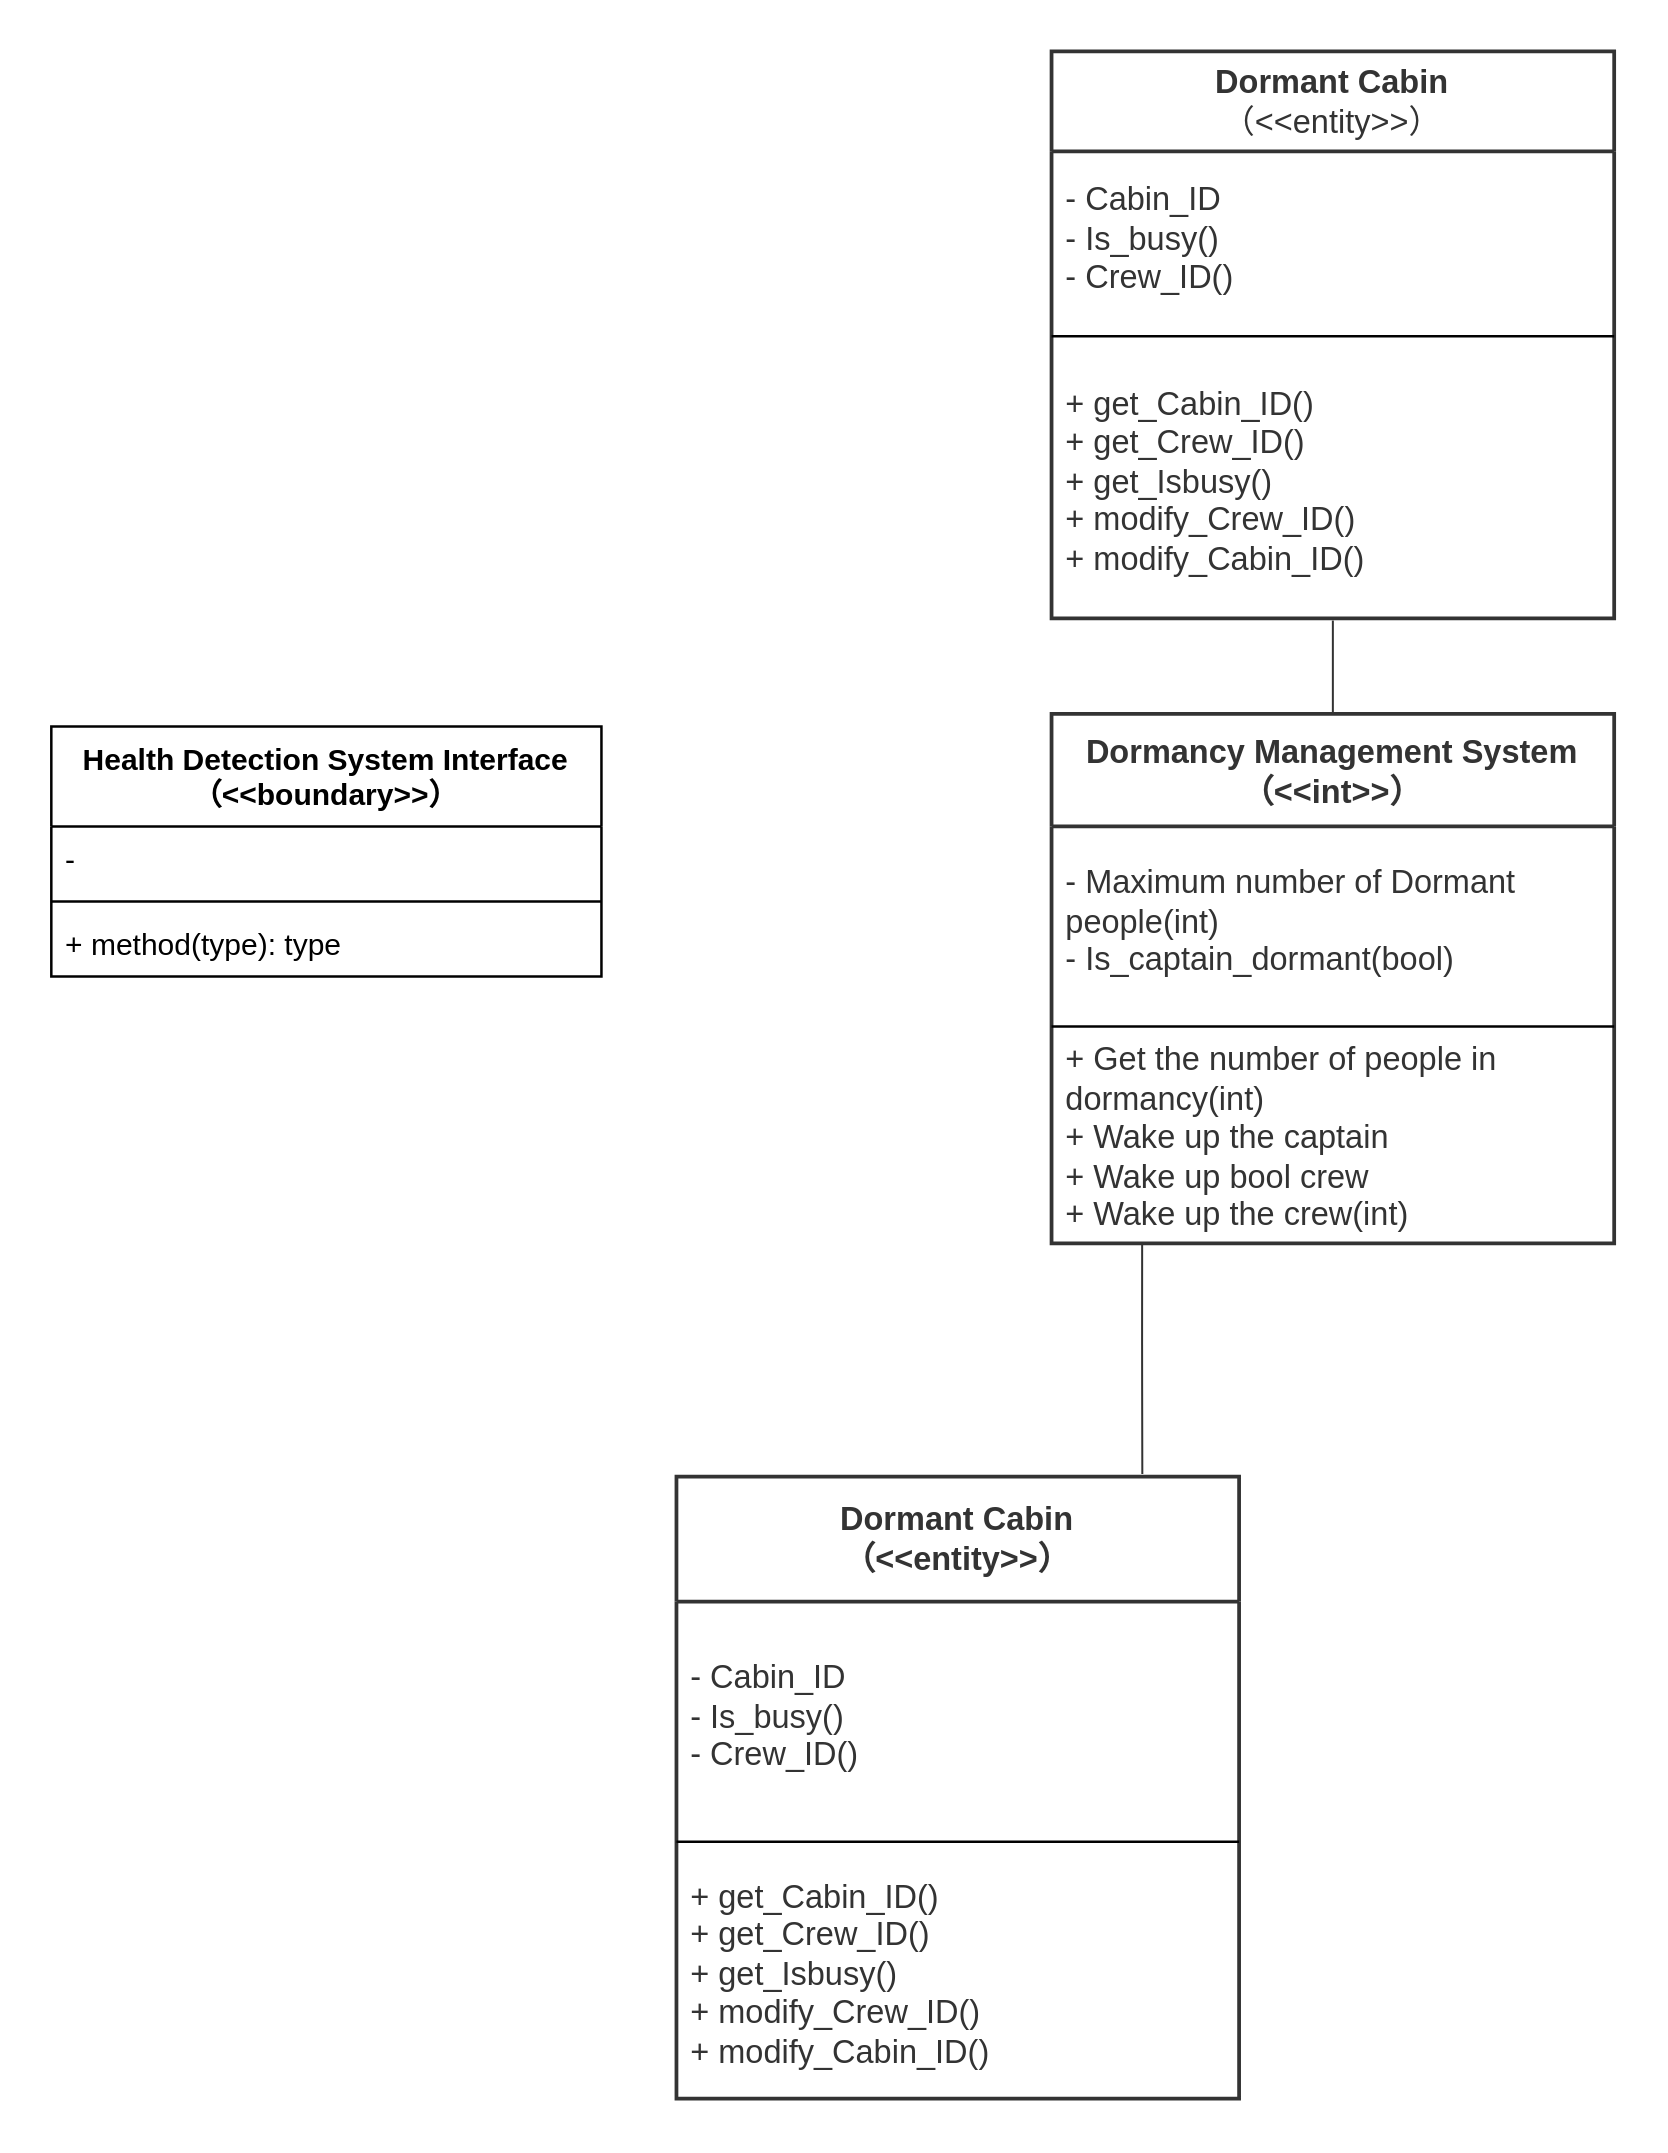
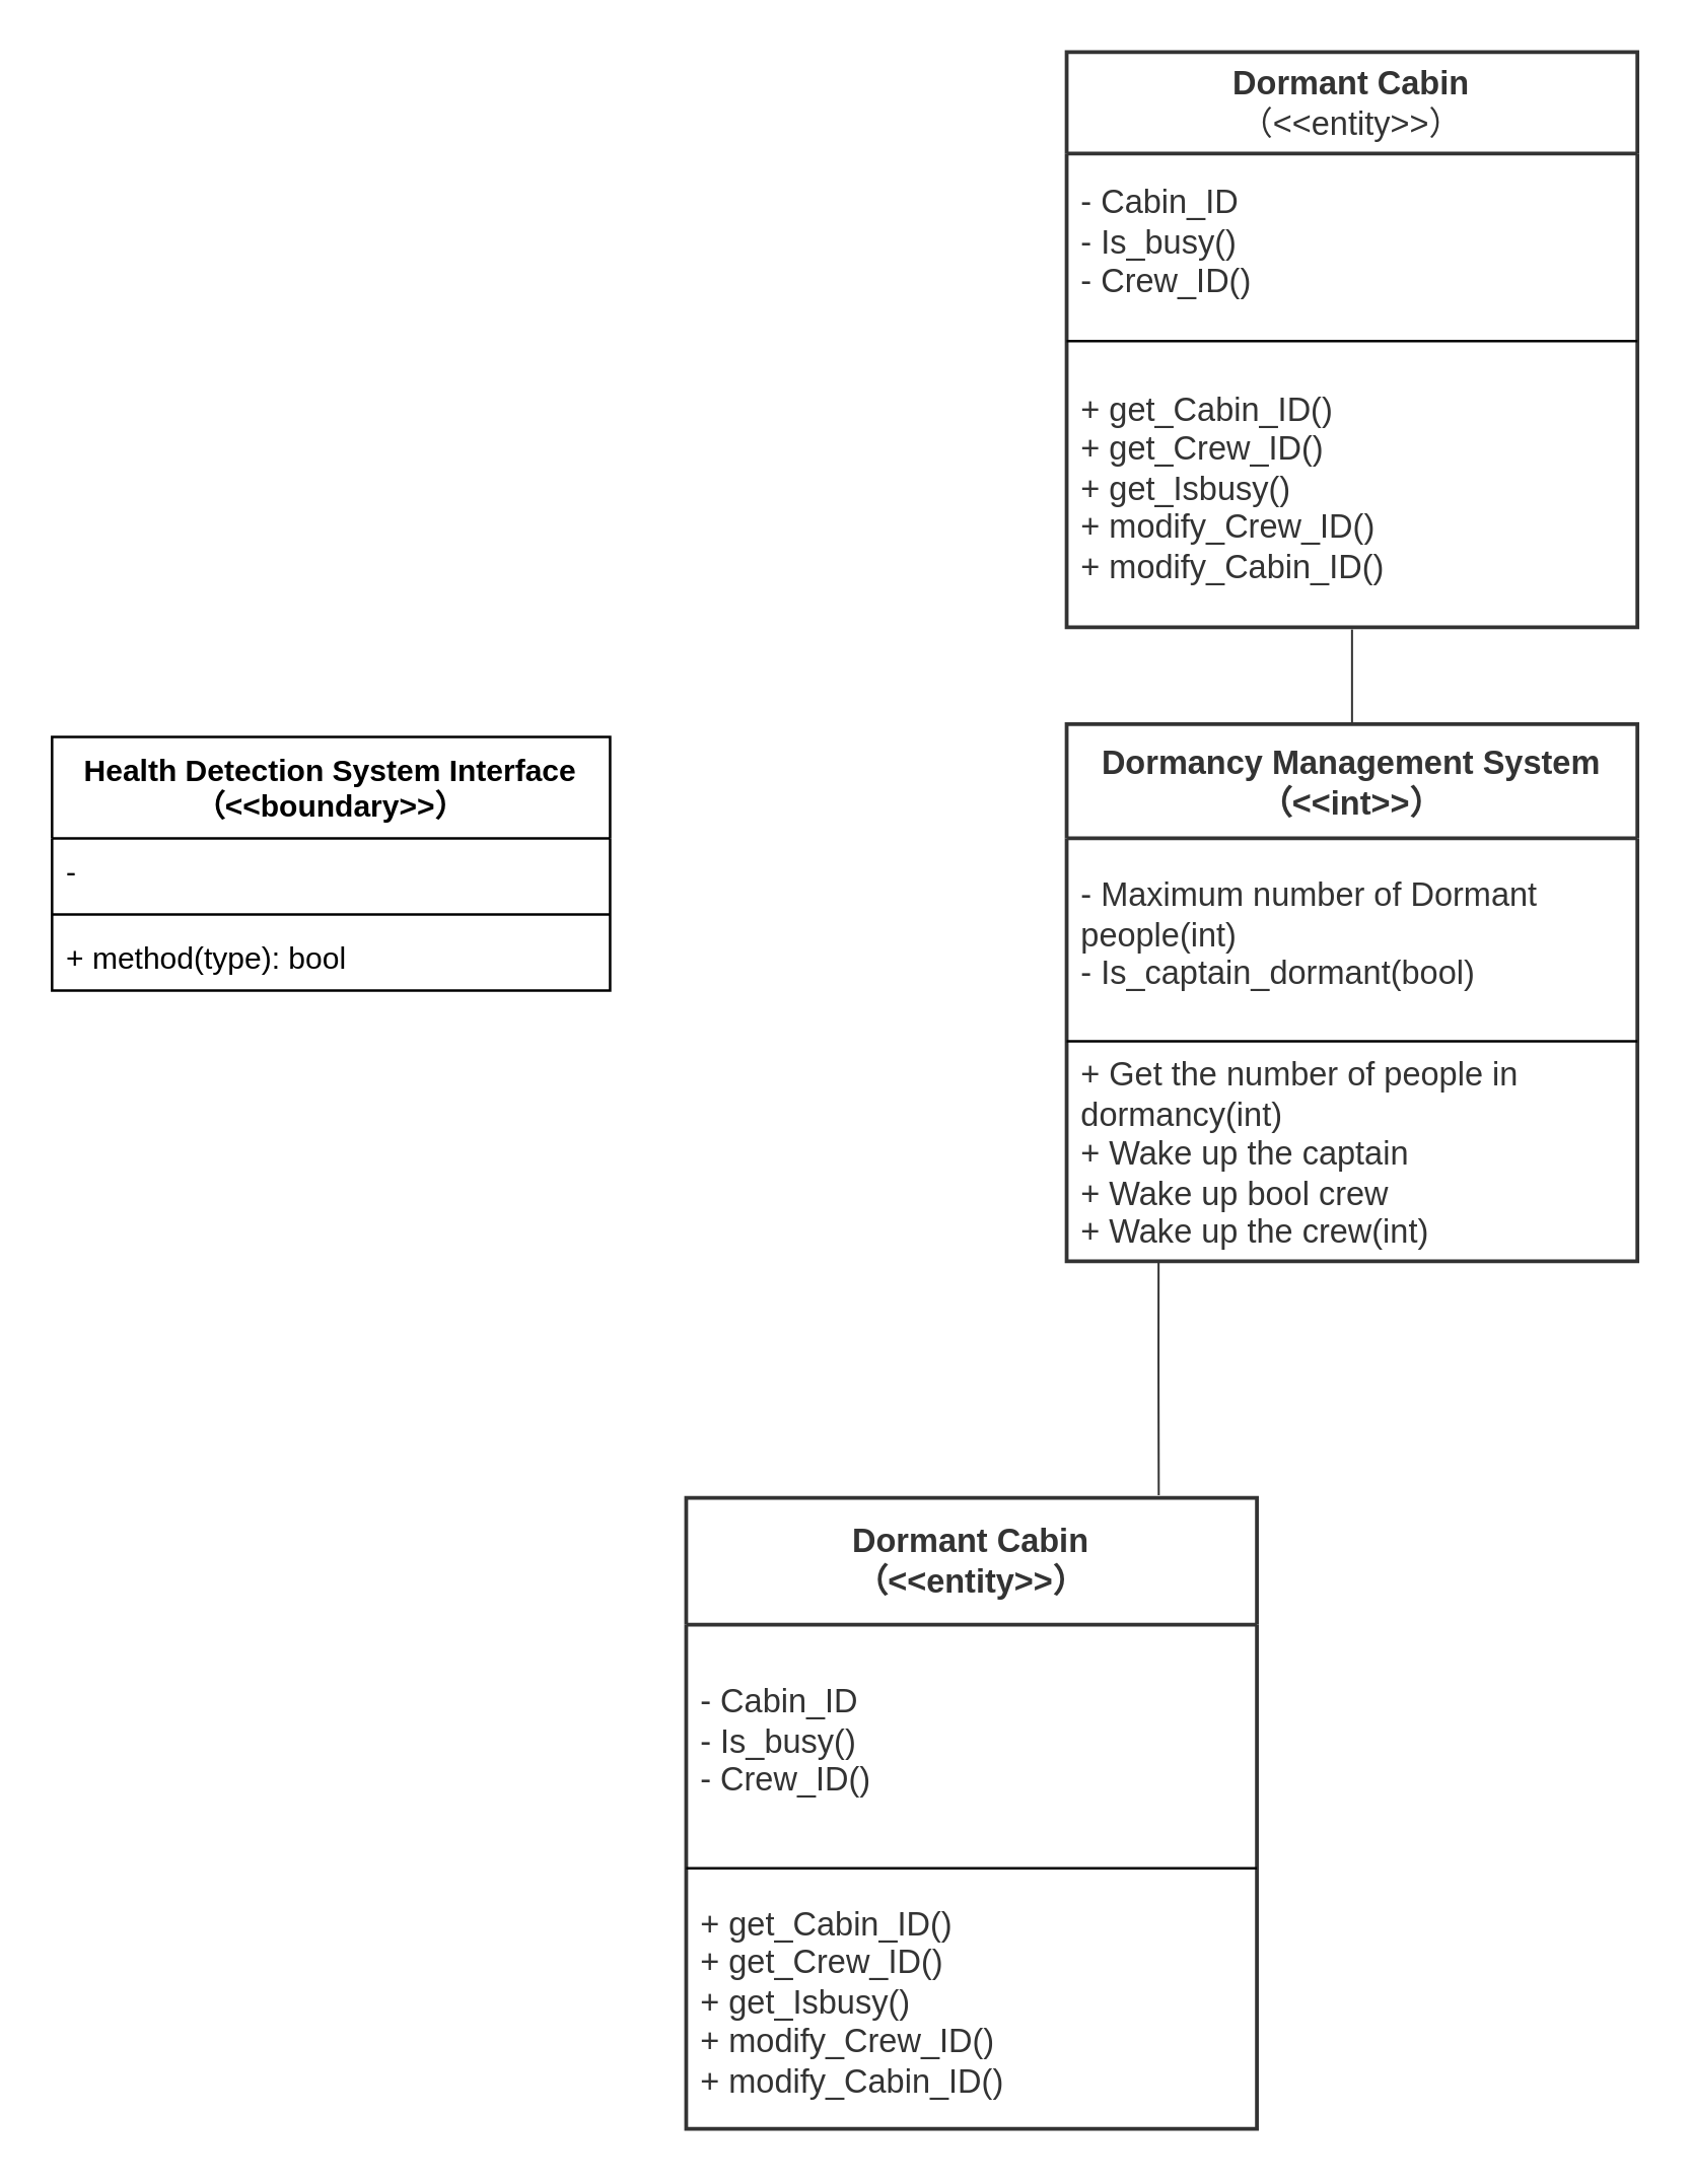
- <mxCell id="19" value="+ method(type): type" style="text;strokeColor=none;fillColor=none;align=left;verticalAlign=top;spacingLeft=4;spacingRight=4;overflow=hidden;rotatable=0;points=[[0,0.5],[1,0.5]];portConstraint=eastwest;" parent="16" vertex="1"><mxGeometry y="74" width="220" height="26" as="geometry" /></mxCell>
+ <mxCell id="19" value="+ method(type): bool" style="text;strokeColor=none;fillColor=none;align=left;verticalAlign=top;spacingLeft=4;spacingRight=4;overflow=hidden;rotatable=0;points=[[0,0.5],[1,0.5]];portConstraint=eastwest;" parent="16" vertex="1"><mxGeometry y="74" width="220" height="26" as="geometry" /></mxCell>
